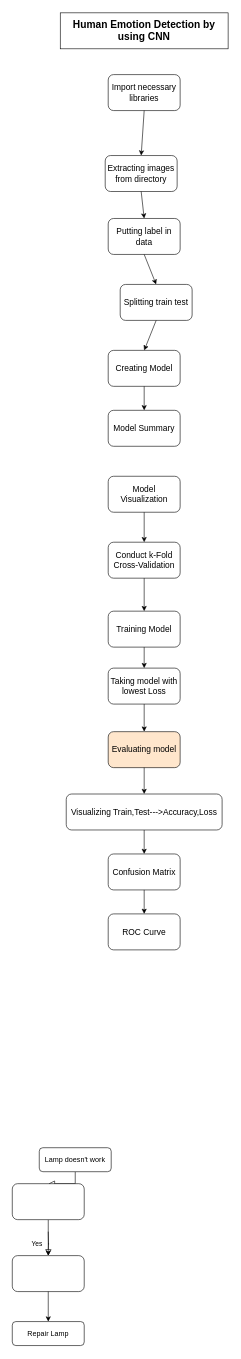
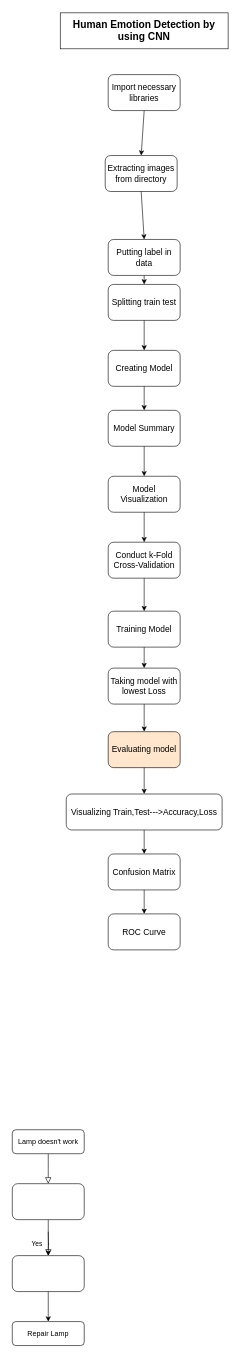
- <mxCell id="12" value="&lt;font style=&quot;font-size: 14px&quot;&gt;Putting label in data&lt;/font&gt;" style="rounded=1;whiteSpace=wrap;html=1;" vertex="1" parent="1"><mxGeometry x="180" y="363" width="120" height="60" as="geometry" /></mxCell>
+ <mxCell id="12" value="&lt;font style=&quot;font-size: 14px&quot;&gt;Putting label in data&lt;/font&gt;" style="rounded=1;whiteSpace=wrap;html=1;" vertex="1" parent="1"><mxGeometry x="180" y="398" width="120" height="60" as="geometry" /></mxCell>
- <mxCell id="13" value="&lt;font style=&quot;font-size: 14px&quot;&gt;Splitting train test&lt;/font&gt;" style="rounded=1;whiteSpace=wrap;html=1;" vertex="1" parent="1"><mxGeometry x="200" y="473" width="120" height="60" as="geometry" /></mxCell>
+ <mxCell id="13" value="&lt;font style=&quot;font-size: 14px&quot;&gt;Splitting train test&lt;/font&gt;" style="rounded=1;whiteSpace=wrap;html=1;" vertex="1" parent="1"><mxGeometry x="180" y="473" width="120" height="60" as="geometry" /></mxCell>
+ <mxCell id="36" value="" style="endArrow=classic;html=1;rounded=0;fontSize=14;exitX=0.5;exitY=1;exitDx=0;exitDy=0;entryX=0.5;entryY=0;entryDx=0;entryDy=0;" edge="1" parent="1" source="16" target="17"><mxGeometry width="50" height="50" relative="1" as="geometry"><mxPoint x="250" y="713" as="sourcePoint" /><mxPoint x="300" y="663" as="targetPoint" /></mxGeometry></mxCell>
- <mxCell id="3" value="Lamp doesn't work" style="rounded=1;whiteSpace=wrap;html=1;fontSize=12;glass=0;strokeWidth=1;shadow=0;" parent="1" vertex="1"><mxGeometry x="65" y="1913" width="120" height="40" as="geometry" /></mxCell>
+ <mxCell id="3" value="Lamp doesn't work" style="rounded=1;whiteSpace=wrap;html=1;fontSize=12;glass=0;strokeWidth=1;shadow=0;" parent="1" vertex="1"><mxGeometry x="20" y="1883" width="120" height="40" as="geometry" /></mxCell>
